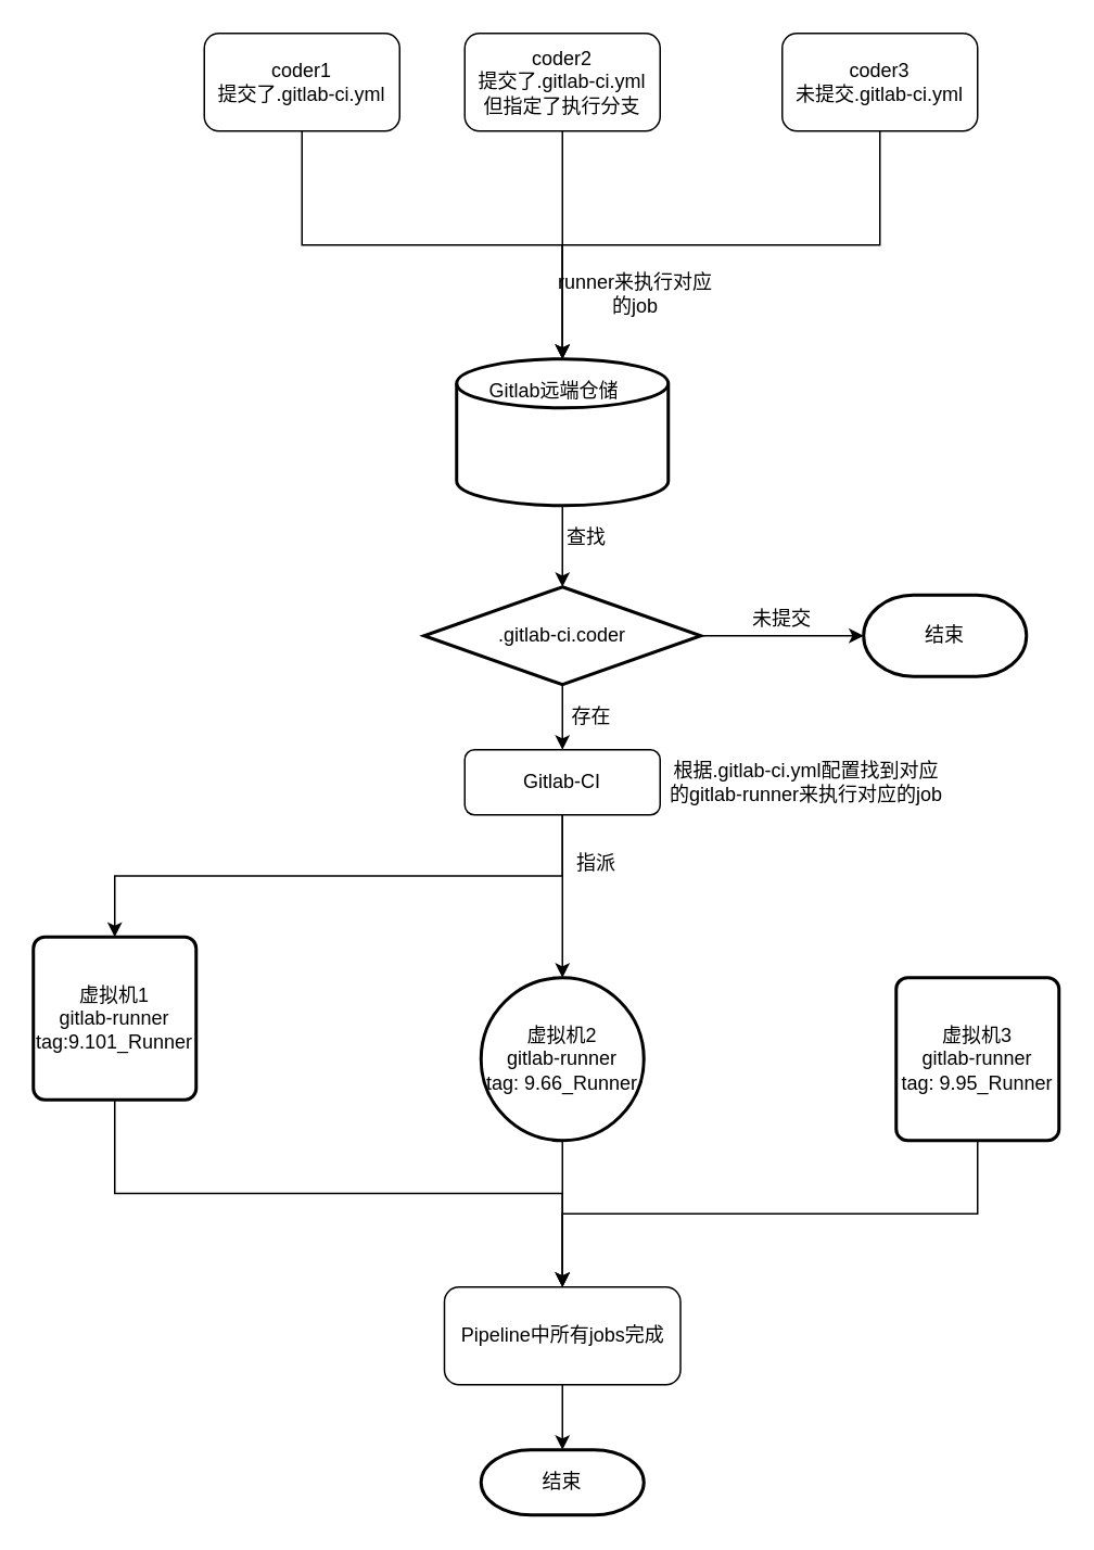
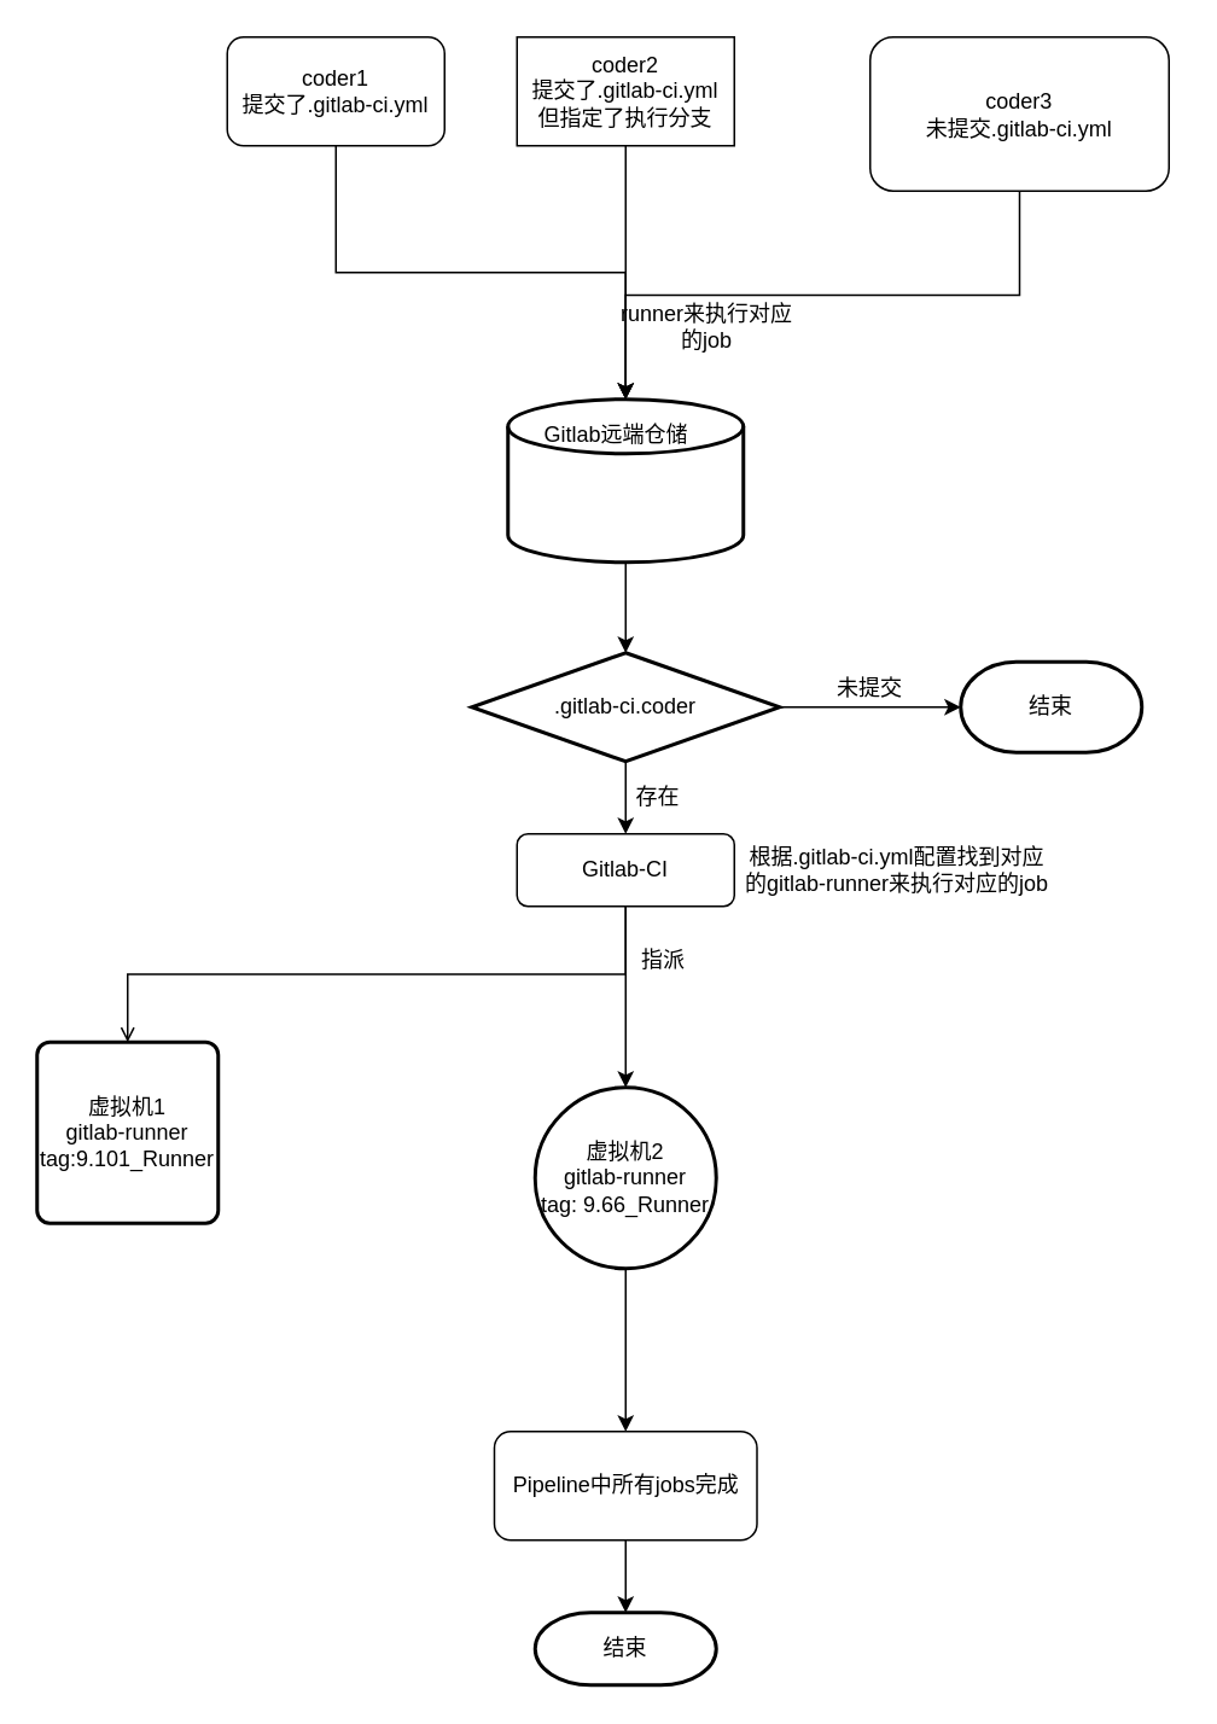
- <mxCell id="14" value="coder2&lt;br&gt;提交了.gitlab-ci.yml&lt;br&gt;但指定了执行分支" style="rounded=1;whiteSpace=wrap;html=1;" vertex="1" parent="1"><mxGeometry x="285" y="20" width="120" height="60" as="geometry" /></mxCell>
+ <mxCell id="14" value="coder2&lt;br&gt;提交了.gitlab-ci.yml&lt;br&gt;但指定了执行分支" style="whiteSpace=wrap;html=1;rounded=0;" vertex="1" parent="1"><mxGeometry x="285" y="20" width="120" height="60" as="geometry" /></mxCell>
- <mxCell id="16" value="coder3&lt;br&gt;未提交.gitlab-ci.yml" style="rounded=1;whiteSpace=wrap;html=1;" vertex="1" parent="1"><mxGeometry x="480" y="20" width="120" height="60" as="geometry" /></mxCell>
+ <mxCell id="16" value="coder3&lt;br&gt;未提交.gitlab-ci.yml" style="rounded=1;whiteSpace=wrap;html=1;" vertex="1" parent="1"><mxGeometry x="480" y="20" width="165" height="85" as="geometry" /></mxCell>
- <mxCell id="18" value="查找" style="text;html=1;strokeColor=none;fillColor=none;align=center;verticalAlign=middle;whiteSpace=wrap;rounded=0;" vertex="1" parent="1"><mxGeometry x="340" y="320" width="40" height="20" as="geometry" /></mxCell>
- <mxCell id="24" style="edgeStyle=orthogonalEdgeStyle;rounded=0;orthogonalLoop=1;jettySize=auto;html=1;exitX=0.5;exitY=1;exitDx=0;exitDy=0;entryX=0.5;entryY=0;entryDx=0;entryDy=0;" edge="1" parent="1" source="26" target="6"><mxGeometry relative="1" as="geometry" /></mxCell>
+ <mxCell id="24" style="edgeStyle=orthogonalEdgeStyle;rounded=0;orthogonalLoop=1;jettySize=auto;html=1;exitX=0.5;exitY=1;exitDx=0;exitDy=0;entryX=0.5;entryY=0;entryDx=0;entryDy=0;endArrow=open;" edge="1" parent="1" source="26" target="6"><mxGeometry relative="1" as="geometry" /></mxCell>
- <mxCell id="10" value="虚拟机3&lt;br&gt;gitlab-runner&lt;br&gt;tag: 9.95_Runner" style="rounded=1;whiteSpace=wrap;html=1;absoluteArcSize=1;arcSize=14;strokeWidth=2;" vertex="1" parent="1"><mxGeometry x="550" y="600" width="100" height="100" as="geometry" /></mxCell>
- <mxCell id="5" style="edgeStyle=orthogonalEdgeStyle;rounded=0;orthogonalLoop=1;jettySize=auto;html=1;exitX=0.5;exitY=1;exitDx=0;exitDy=0;entryX=0.5;entryY=0;entryDx=0;entryDy=0;" edge="1" parent="1" source="6" target="32"><mxGeometry relative="1" as="geometry" /></mxCell>
- <mxCell id="9" style="edgeStyle=orthogonalEdgeStyle;rounded=0;orthogonalLoop=1;jettySize=auto;html=1;exitX=0.5;exitY=1;exitDx=0;exitDy=0;entryX=0.5;entryY=0;entryDx=0;entryDy=0;" edge="1" parent="1" source="10" target="32"><mxGeometry relative="1" as="geometry" /></mxCell>
